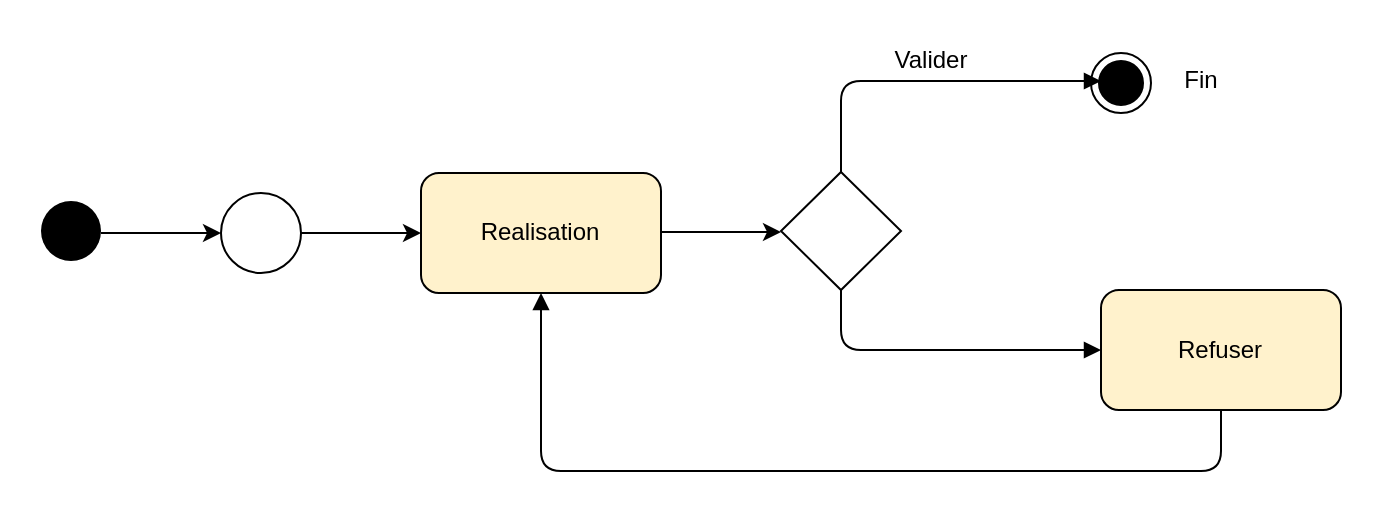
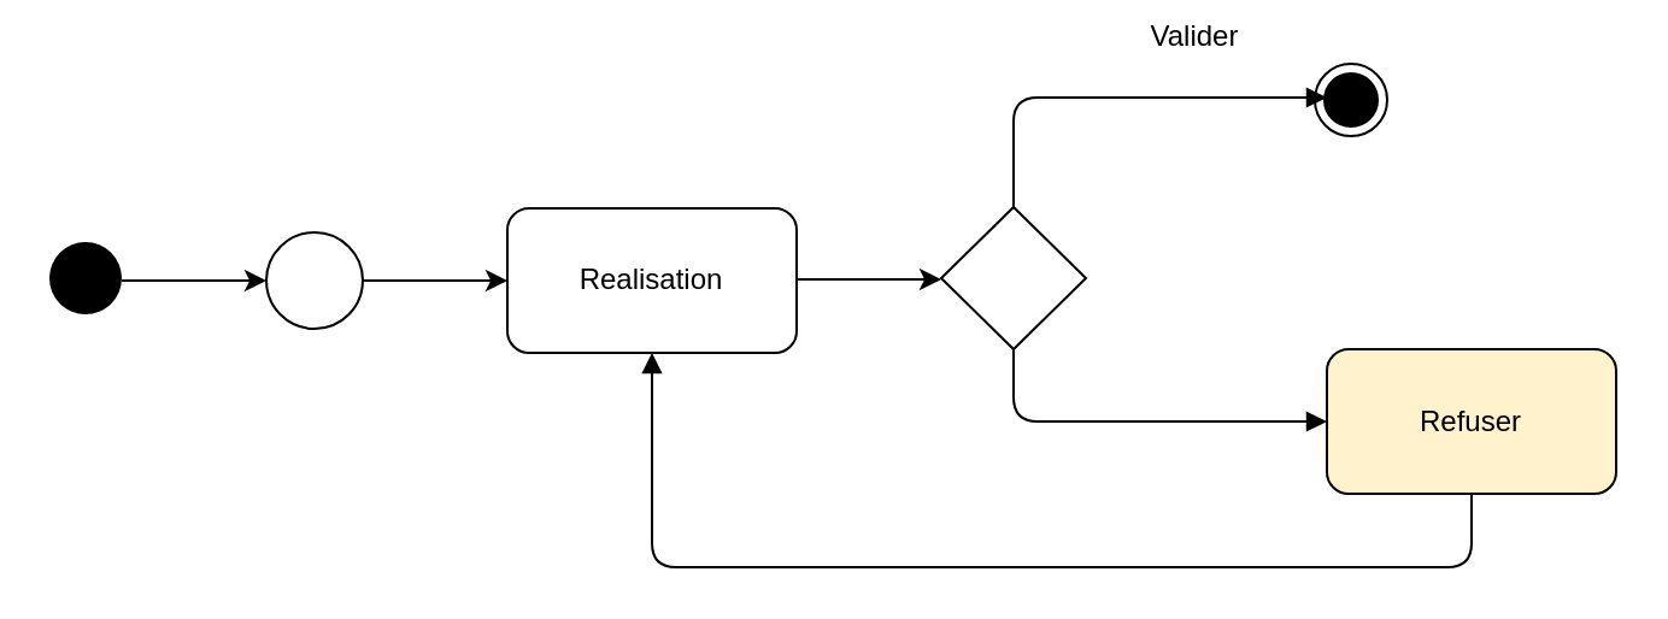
- <mxCell id="11" value="Valider" style="text;html=1;align=center;verticalAlign=middle;resizable=0;points=[];autosize=1;" vertex="1" parent="1"><mxGeometry x="440" y="20" width="50" height="20" as="geometry" /></mxCell>
+ <mxCell id="11" value="Valider" style="text;html=1;align=center;verticalAlign=middle;resizable=0;points=[];autosize=1;" vertex="1" parent="1"><mxGeometry x="470" y="5" width="50" height="20" as="geometry" /></mxCell>
- <mxCell id="15" value="Fin" style="text;html=1;align=center;verticalAlign=middle;resizable=0;points=[];autosize=1;" vertex="1" parent="1"><mxGeometry x="585" y="30" width="30" height="20" as="geometry" /></mxCell>
- <mxCell id="6" value="Realisation" style="rounded=1;whiteSpace=wrap;html=1;fillColor=#fff2cc;" vertex="1" parent="1"><mxGeometry x="210" y="86" width="120" height="60" as="geometry" /></mxCell>
+ <mxCell id="6" value="Realisation" style="rounded=1;whiteSpace=wrap;html=1;" vertex="1" parent="1"><mxGeometry x="210" y="86" width="120" height="60" as="geometry" /></mxCell>
